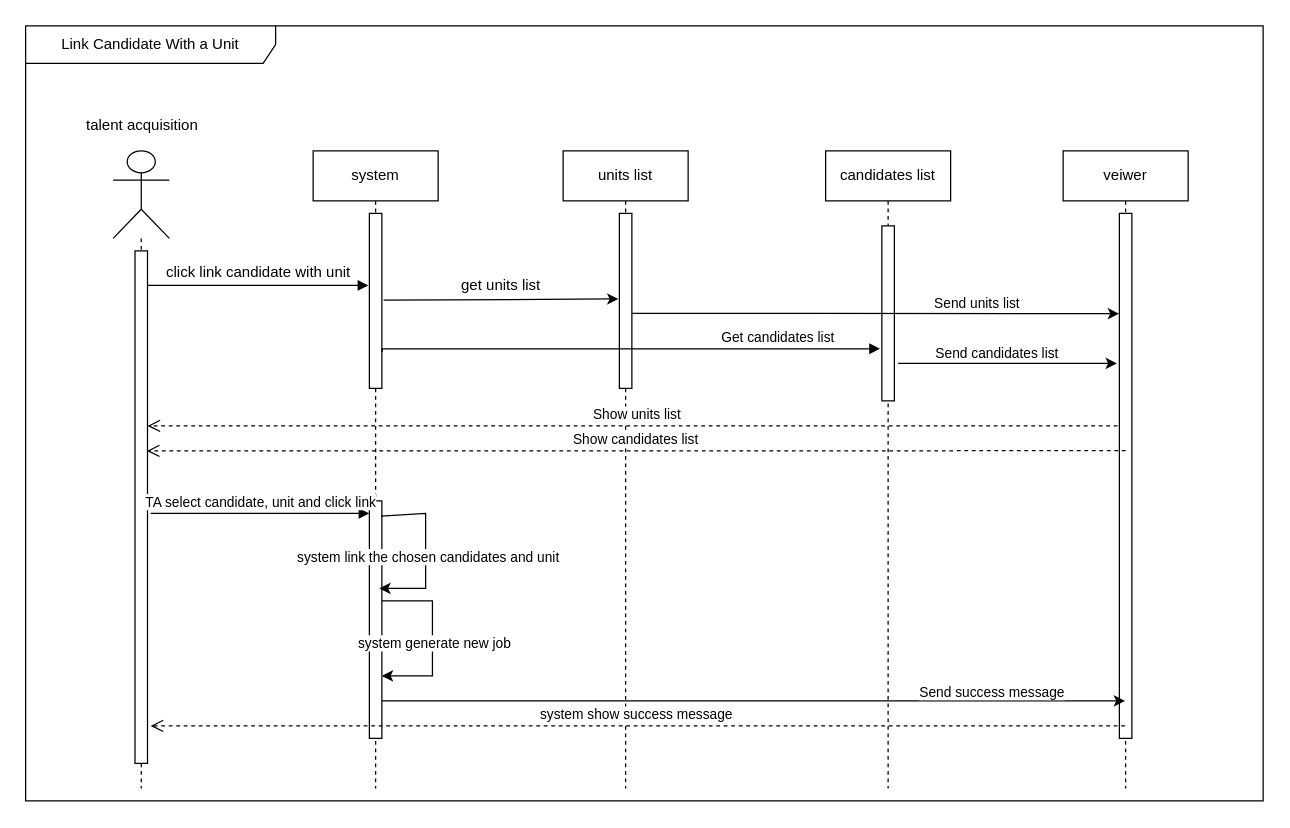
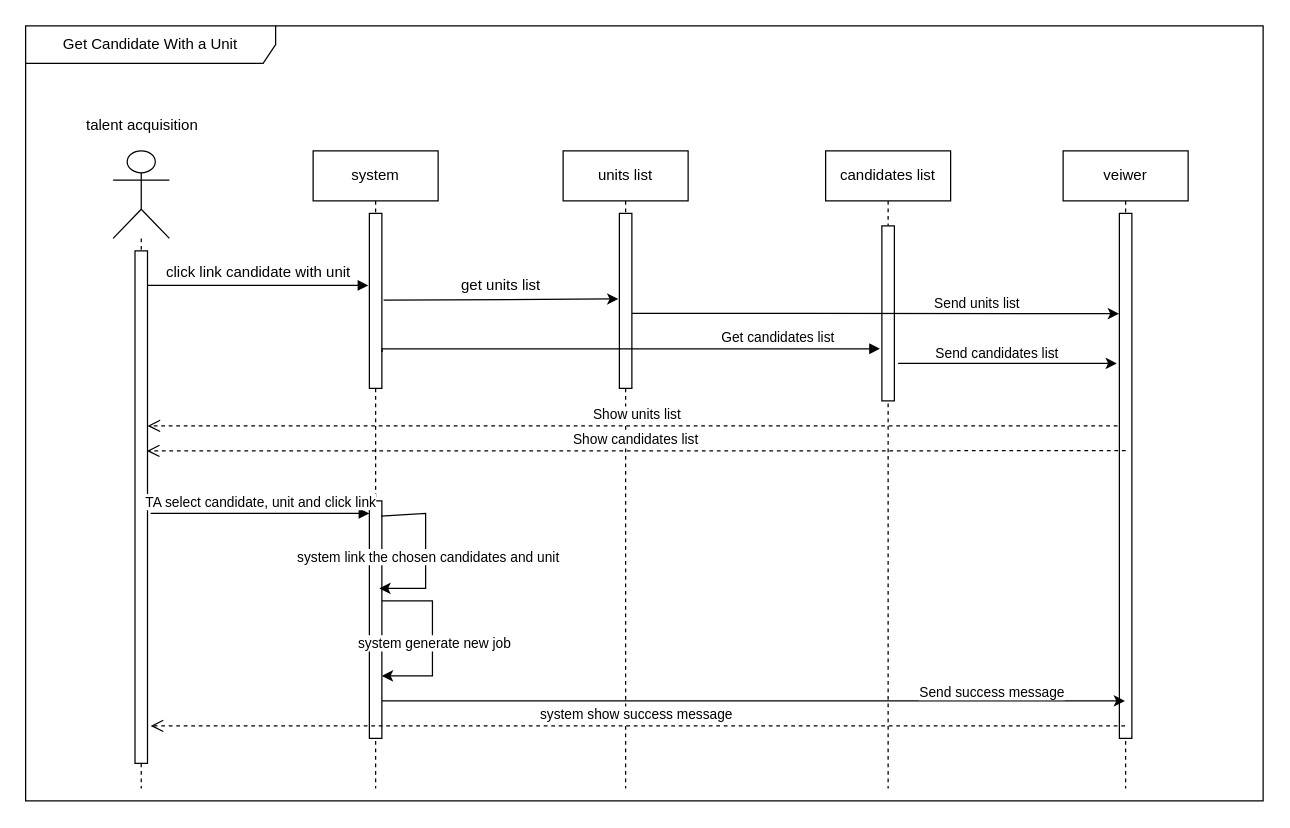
- <mxCell id="33" value="Link Candidate With a Unit" style="shape=umlFrame;whiteSpace=wrap;html=1;labelBackgroundColor=#FFFFFF;width=200;height=30;" vertex="1" parent="1"><mxGeometry x="20" y="20" width="990" height="620" as="geometry" /></mxCell>
+ <mxCell id="33" value="Get Candidate With a Unit" style="shape=umlFrame;whiteSpace=wrap;html=1;labelBackgroundColor=#FFFFFF;width=200;height=30;" vertex="1" parent="1"><mxGeometry x="20" y="20" width="990" height="620" as="geometry" /></mxCell>
